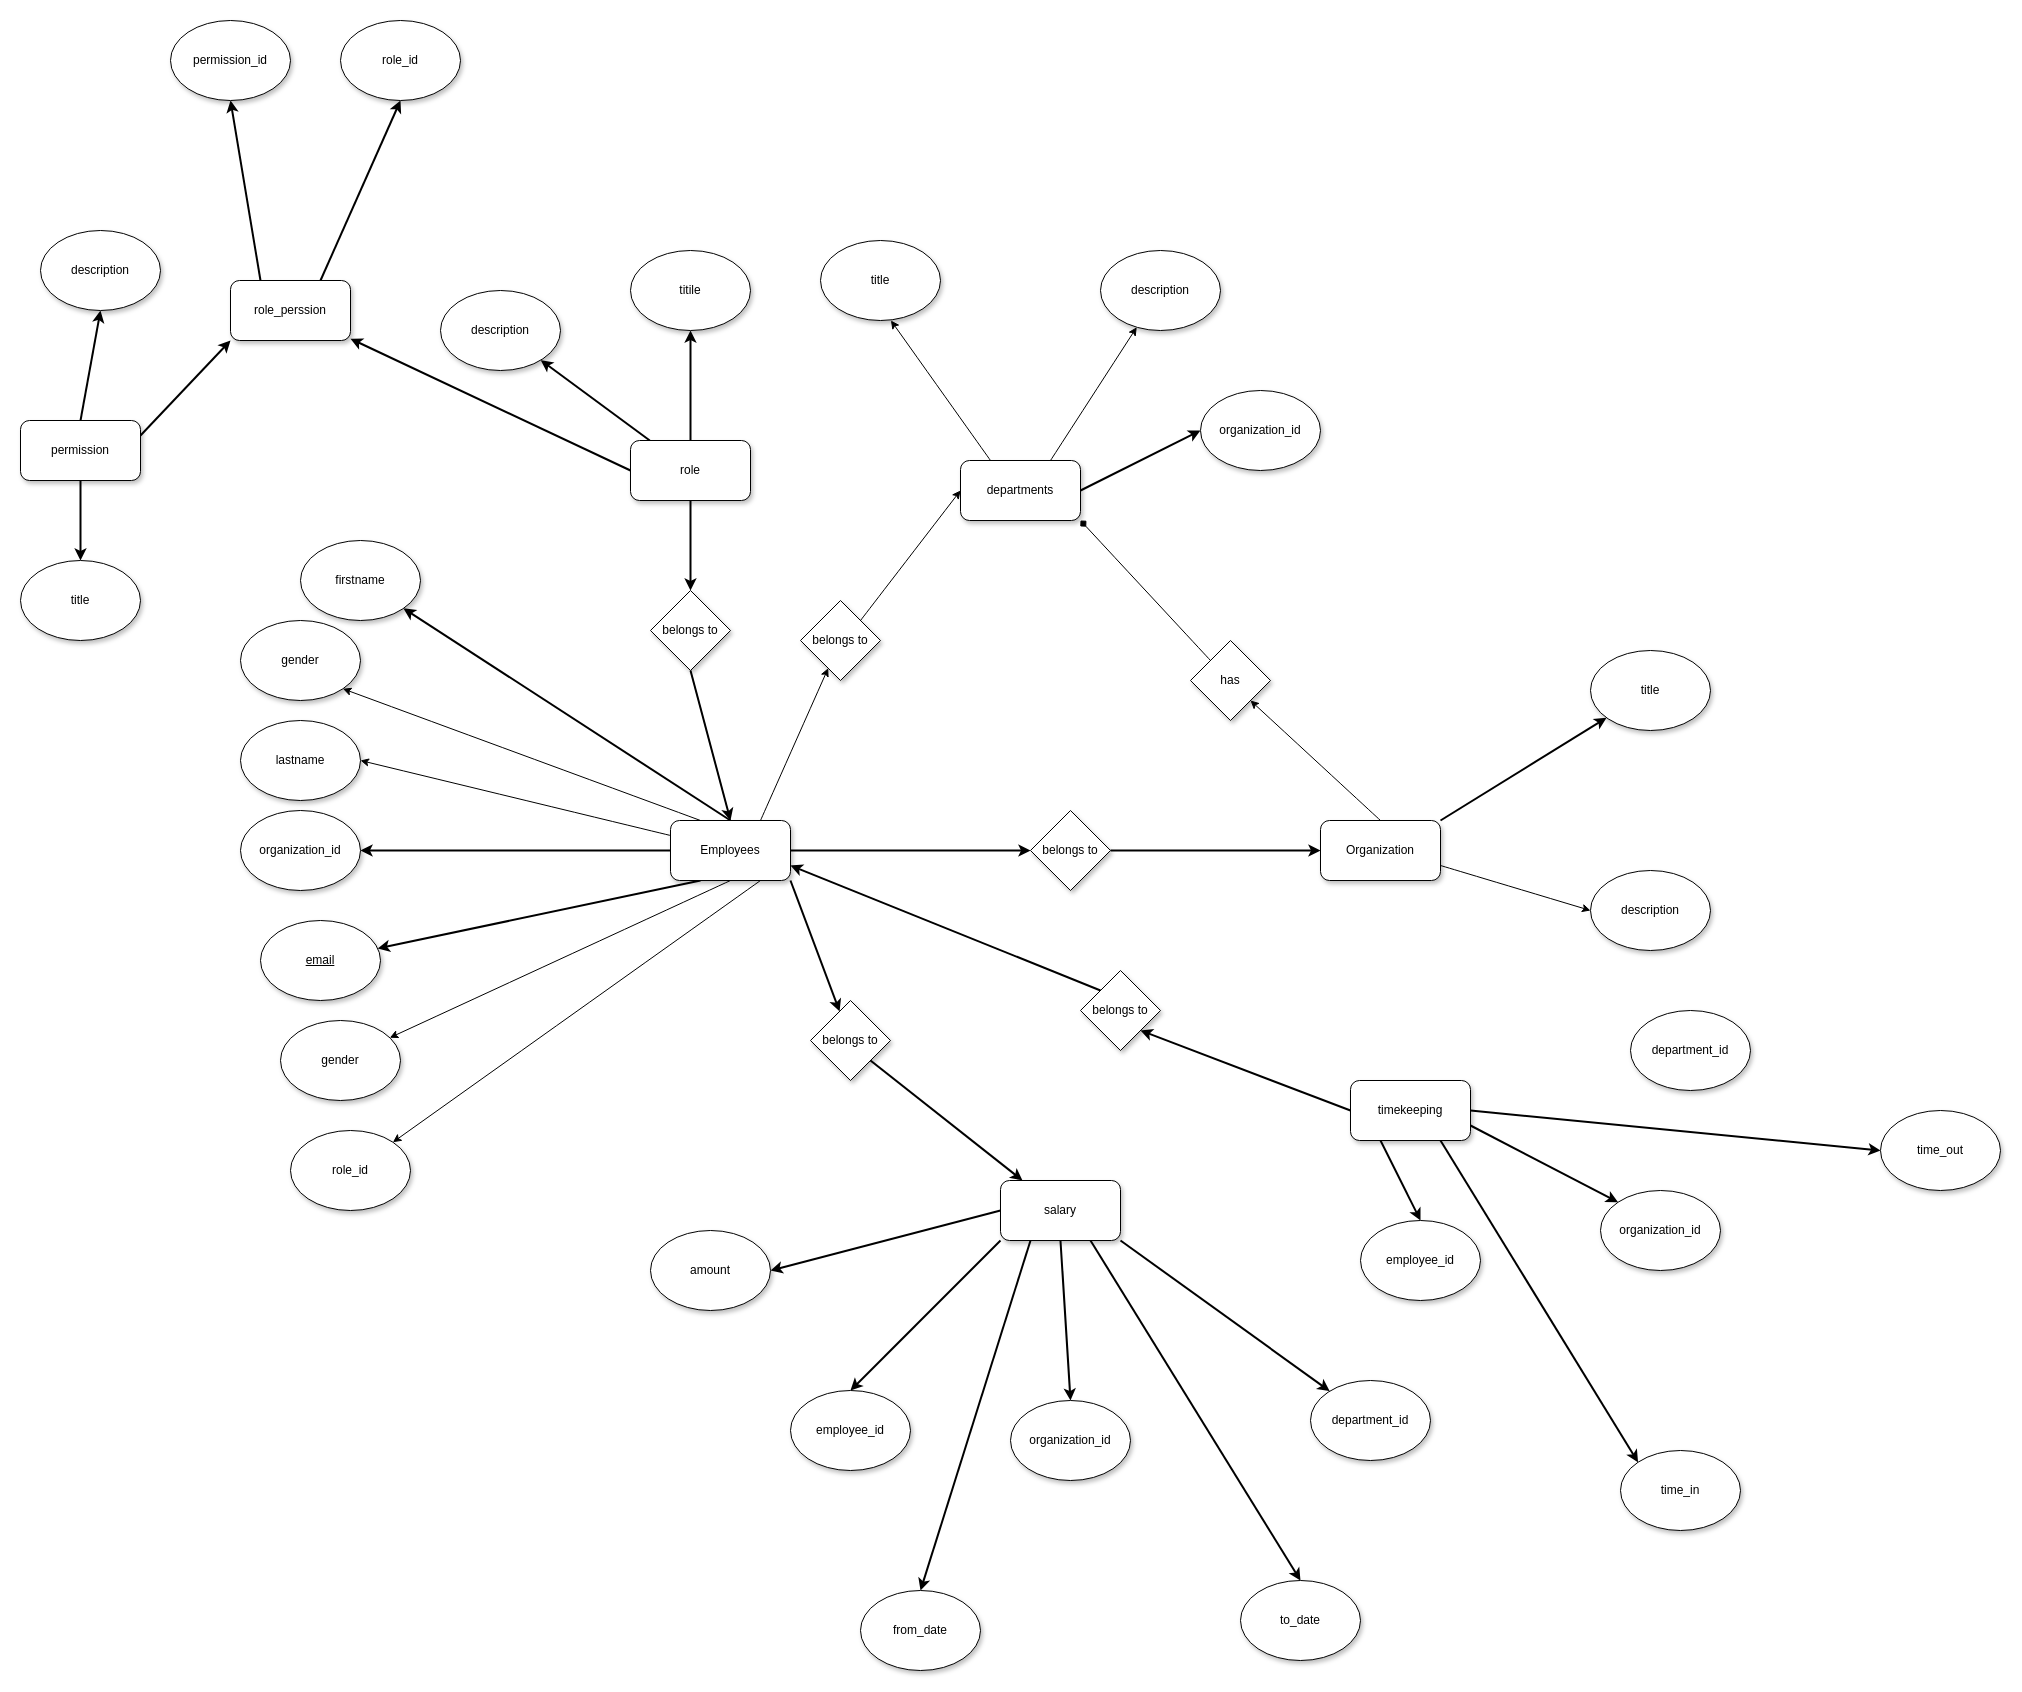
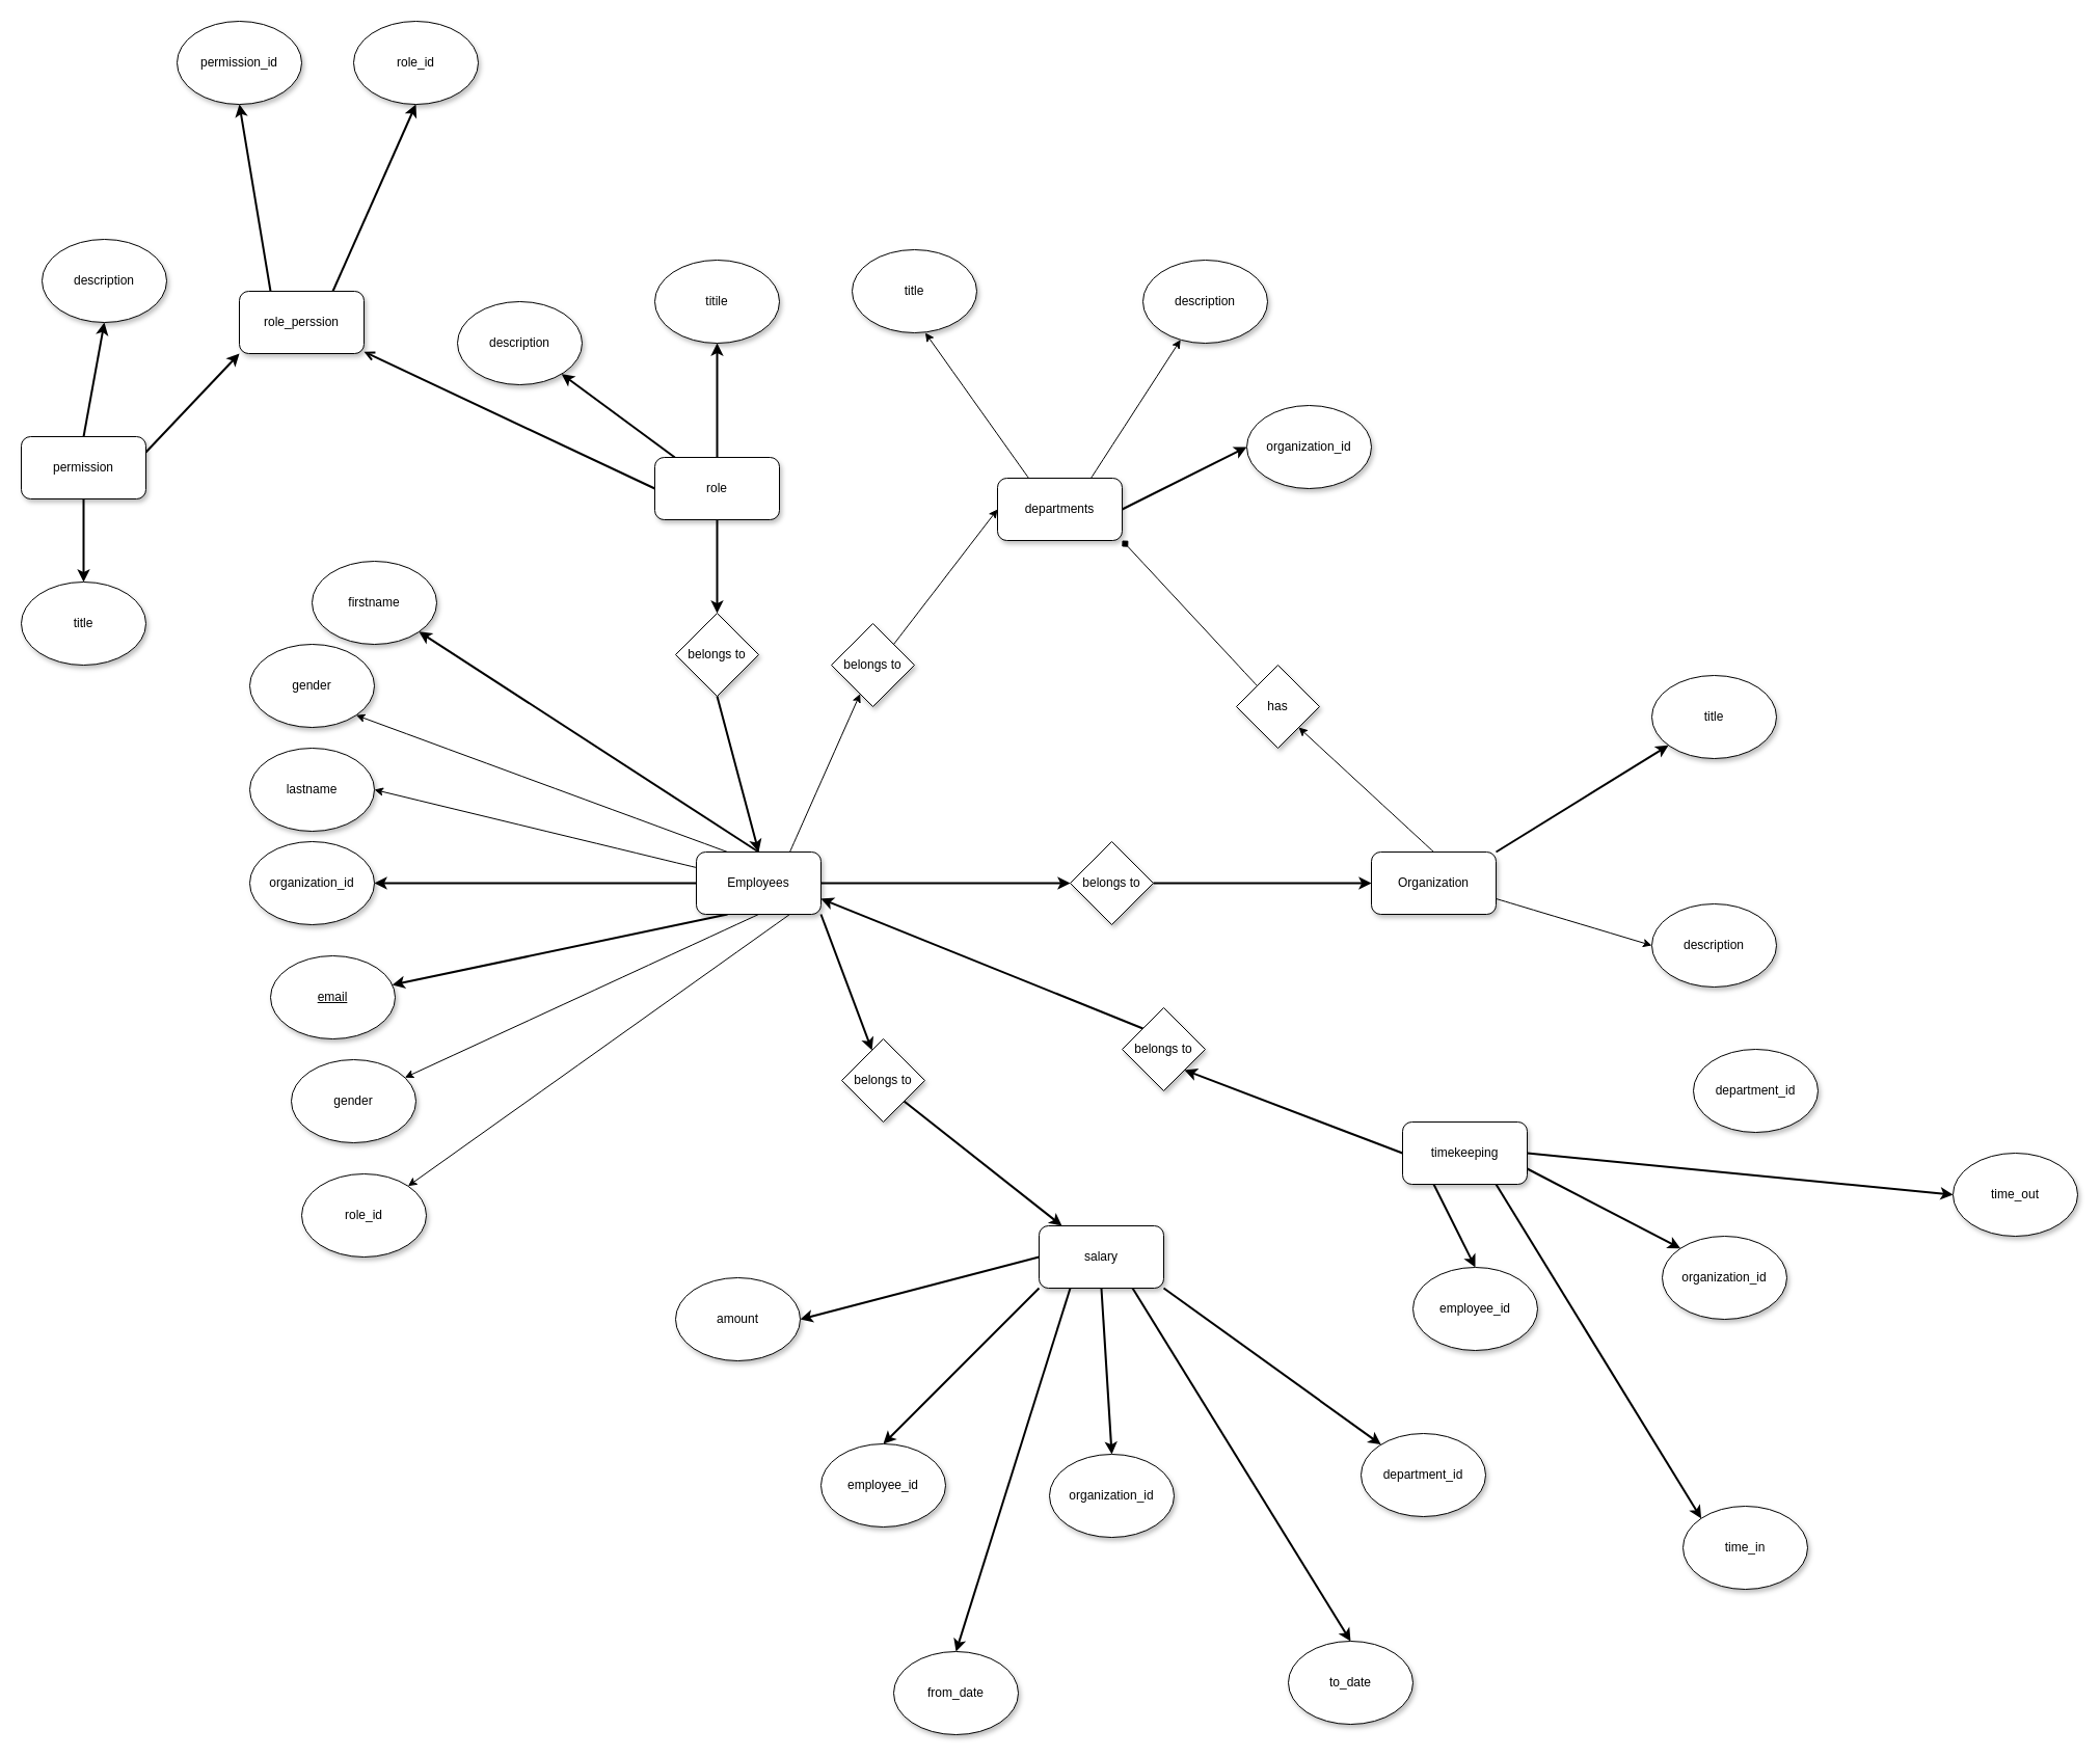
- <mxCell id="33" style="edgeStyle=none;curved=1;html=1;exitX=0;exitY=0.5;exitDx=0;exitDy=0;strokeWidth=2;startSize=6;" edge="1" parent="1" source="34" target="78"><mxGeometry relative="1" as="geometry" /></mxCell>
+ <mxCell id="33" style="edgeStyle=none;curved=1;html=1;exitX=0;exitY=0.5;exitDx=0;exitDy=0;strokeWidth=2;startSize=6;endArrow=open;" edge="1" parent="1" source="34" target="78"><mxGeometry relative="1" as="geometry" /></mxCell>
